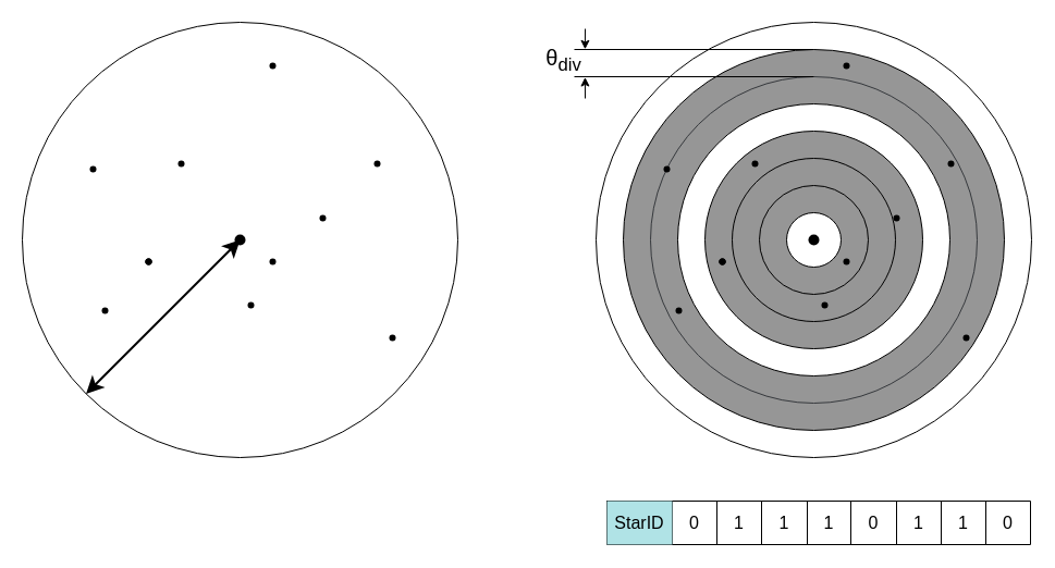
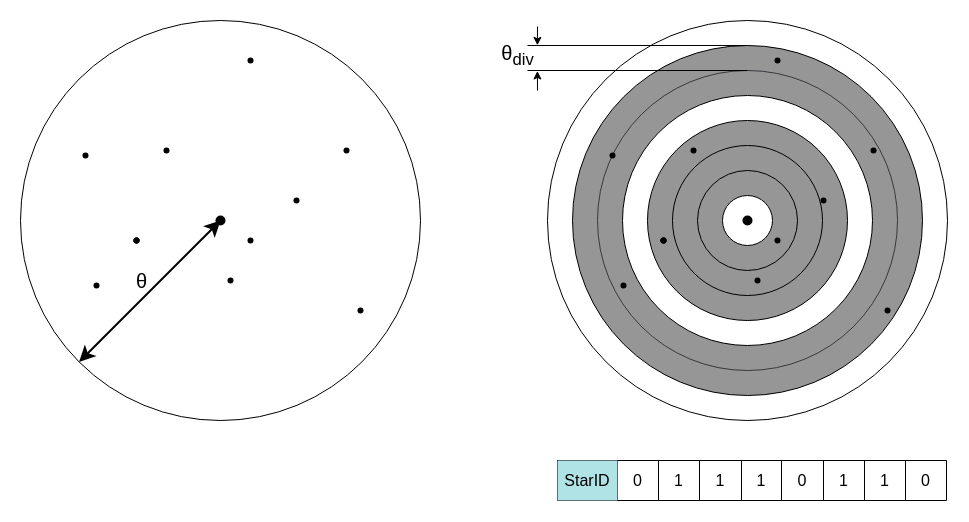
+ <mxCell id="49" value="&lt;font style=&quot;font-size: 20px;&quot;&gt;θ&lt;/font&gt;" style="text;html=1;align=center;verticalAlign=middle;resizable=0;points=[];autosize=1;strokeColor=none;fillColor=none;" vertex="1" parent="1"><mxGeometry x="126" y="260" width="30" height="40" as="geometry" /></mxCell>
